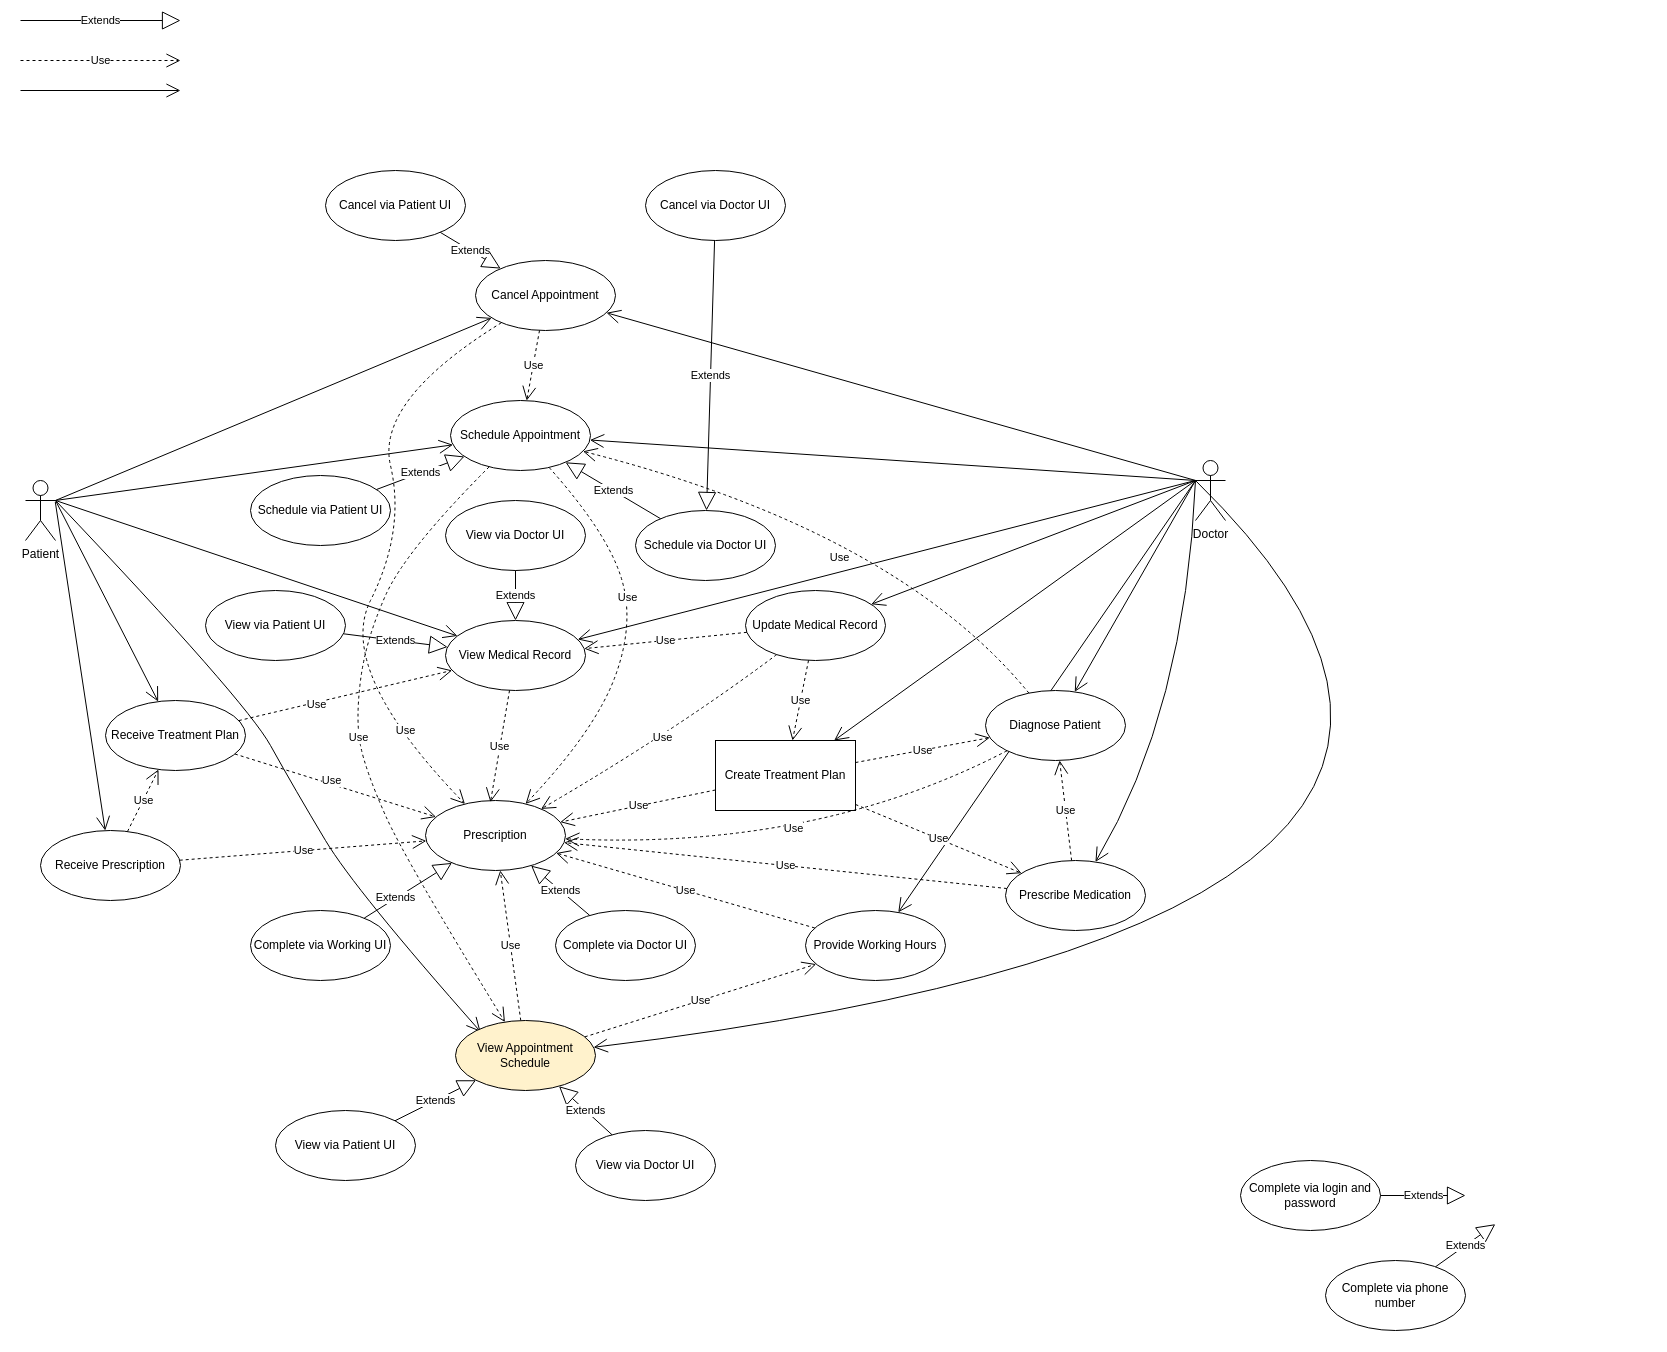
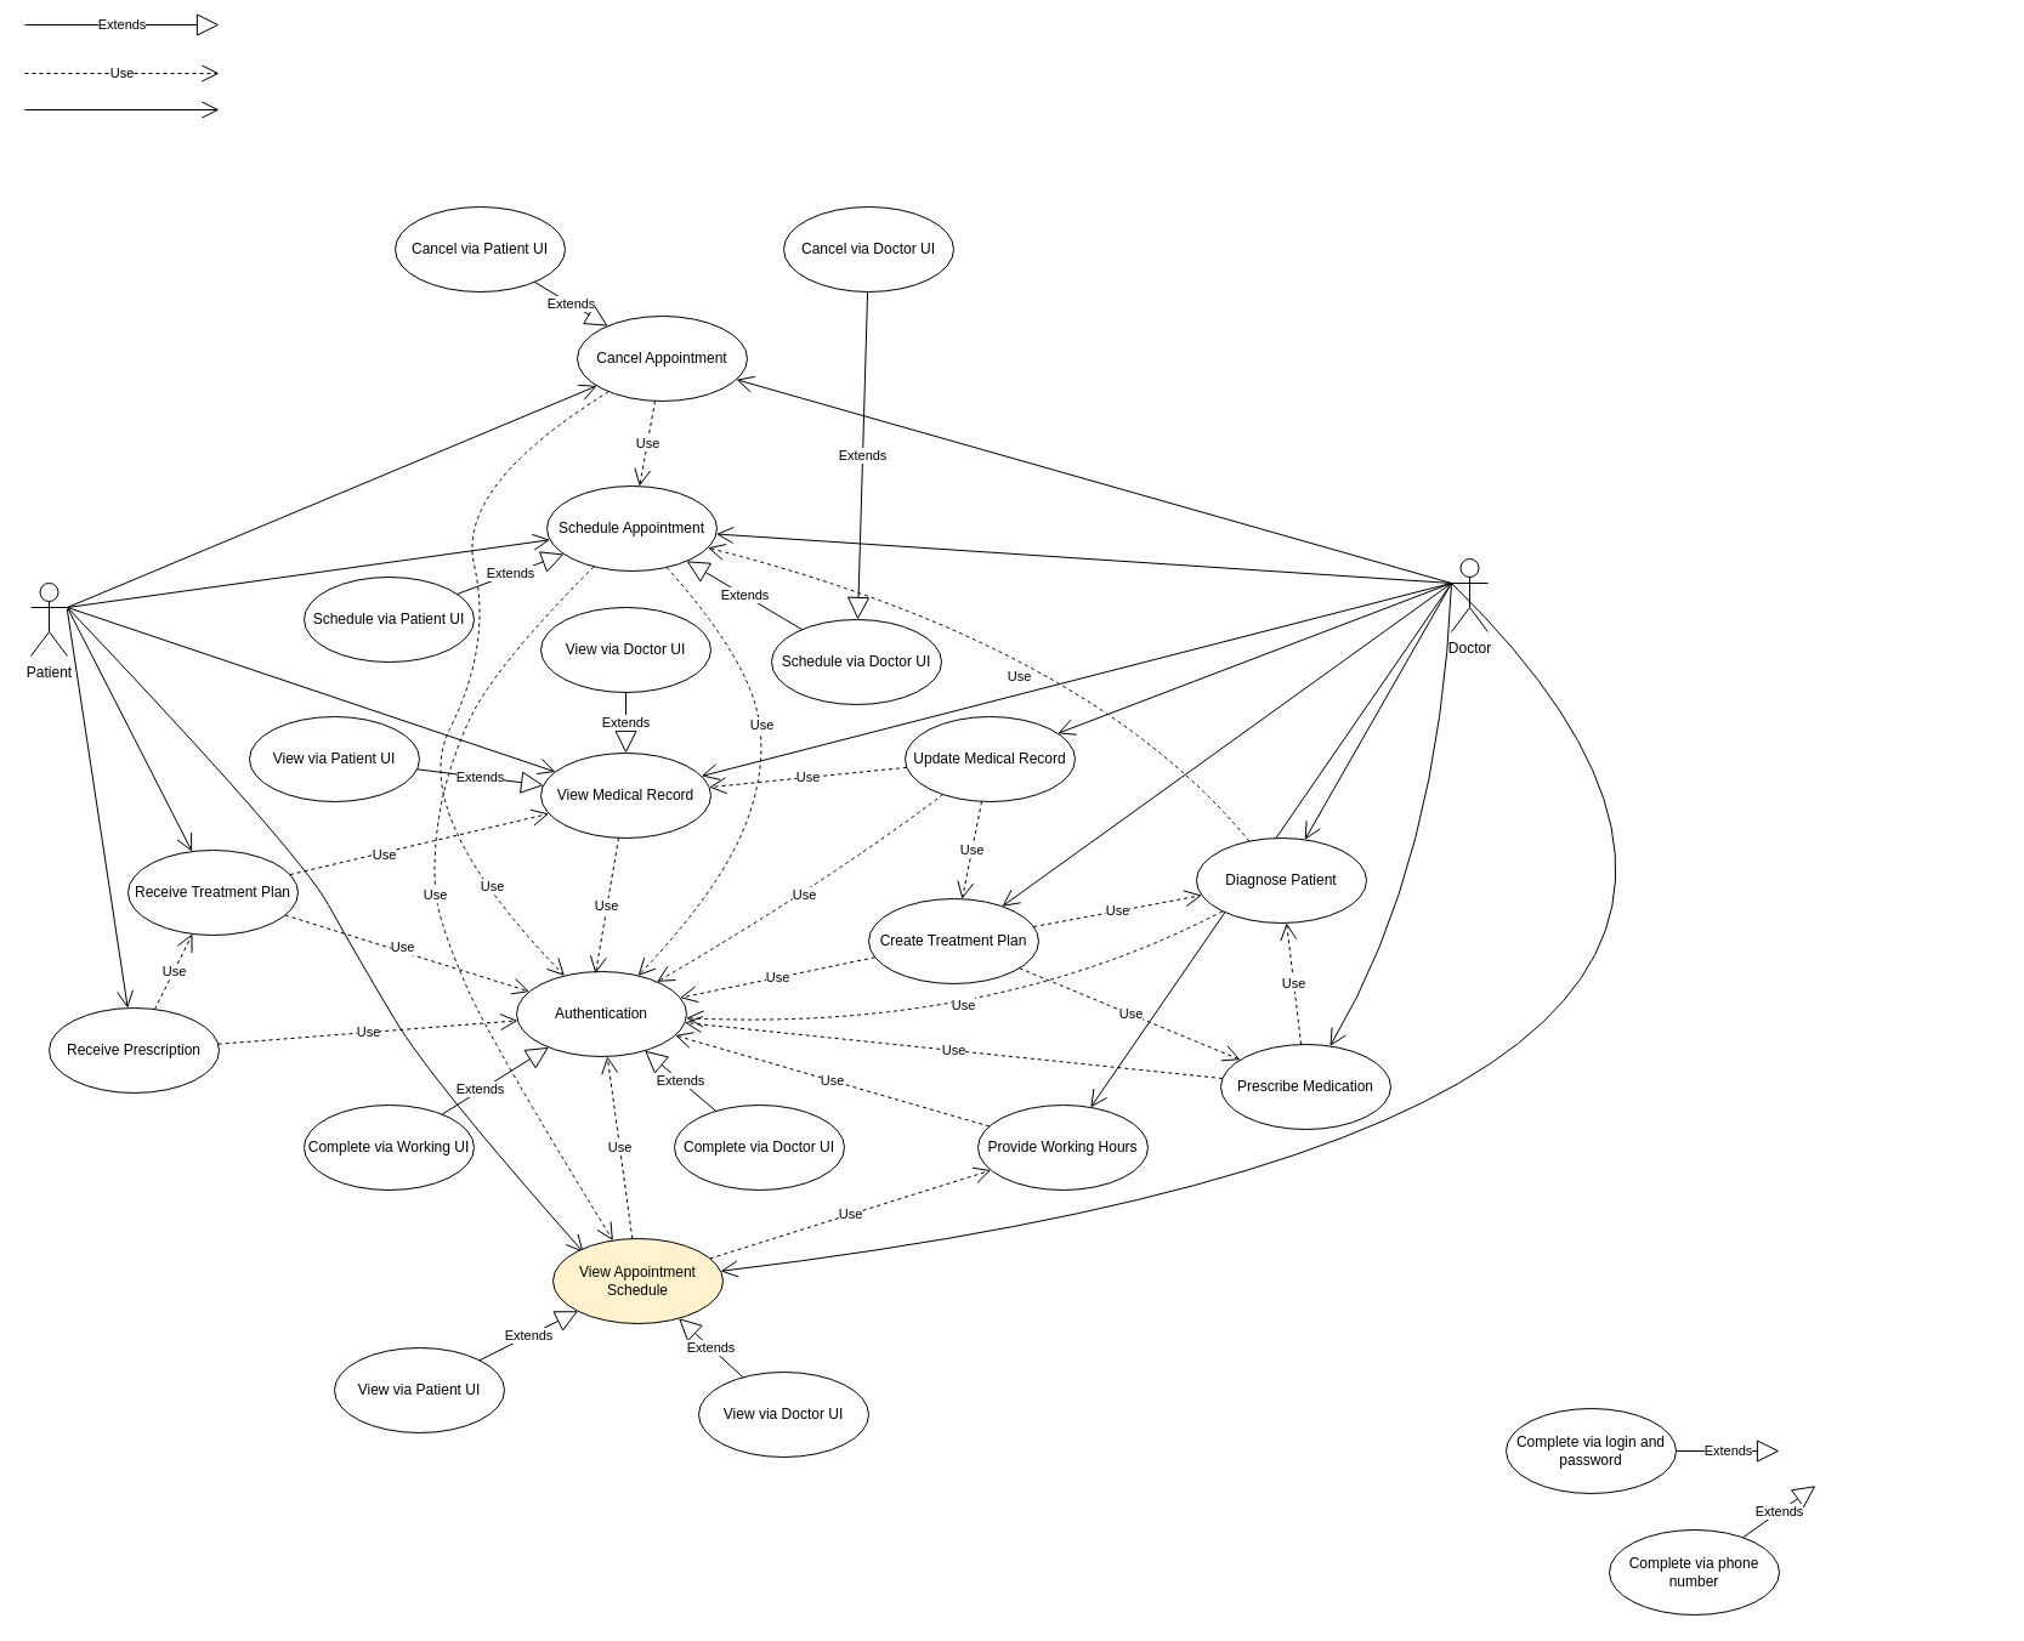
- <mxCell id="21" value="Create Treatment Plan" style="whiteSpace=wrap;html=1;rounded=0;" vertex="1" parent="1"><mxGeometry x="715" y="740" width="140" height="70" as="geometry" /></mxCell>
+ <mxCell id="21" value="Create Treatment Plan" style="ellipse;whiteSpace=wrap;html=1;" vertex="1" parent="1"><mxGeometry x="715" y="740" width="140" height="70" as="geometry" /></mxCell>
- <mxCell id="44" value="Prescription" style="ellipse;whiteSpace=wrap;html=1;" vertex="1" parent="1"><mxGeometry x="425" y="800" width="140" height="70" as="geometry" /></mxCell>
+ <mxCell id="44" value="Authentication" style="ellipse;whiteSpace=wrap;html=1;" vertex="1" parent="1"><mxGeometry x="425" y="800" width="140" height="70" as="geometry" /></mxCell>
